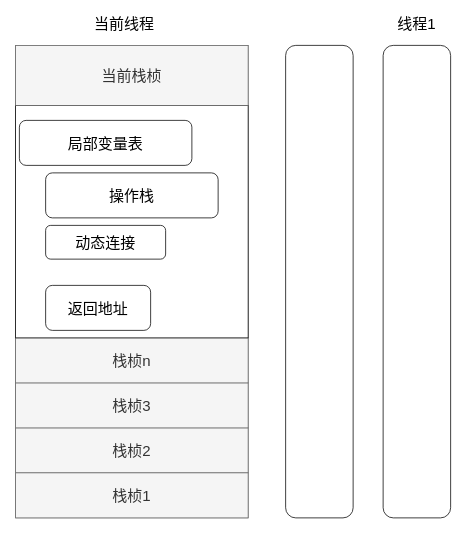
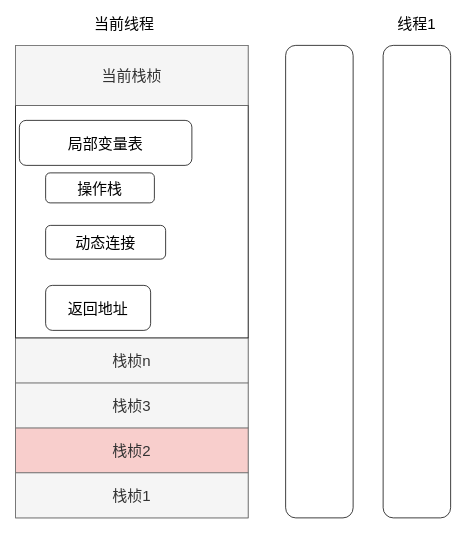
- <mxCell id="11" value="操作栈" style="rounded=1;whiteSpace=wrap;html=1;fontSize=20;" parent="1" vertex="1"><mxGeometry x="60" y="230" width="230" height="60" as="geometry" /></mxCell>
+ <mxCell id="11" value="操作栈" style="rounded=1;whiteSpace=wrap;html=1;fontSize=20;" parent="1" vertex="1"><mxGeometry x="60" y="230" width="145" height="40" as="geometry" /></mxCell>
- <mxCell id="5" value="&lt;span style=&quot;font-size: 20px;&quot;&gt;栈桢2&lt;/span&gt;" style="rounded=0;whiteSpace=wrap;html=1;fillColor=#f5f5f5;strokeColor=#666666;fontColor=#333333;fontSize=20;" parent="1" vertex="1"><mxGeometry x="20" y="570" width="310" height="60" as="geometry" /></mxCell>
+ <mxCell id="5" value="&lt;span style=&quot;font-size: 20px;&quot;&gt;栈桢2&lt;/span&gt;" style="rounded=0;whiteSpace=wrap;html=1;fillColor=#f8cecc;strokeColor=#666666;fontColor=#333333;fontSize=20;" parent="1" vertex="1"><mxGeometry x="20" y="570" width="310" height="60" as="geometry" /></mxCell>
